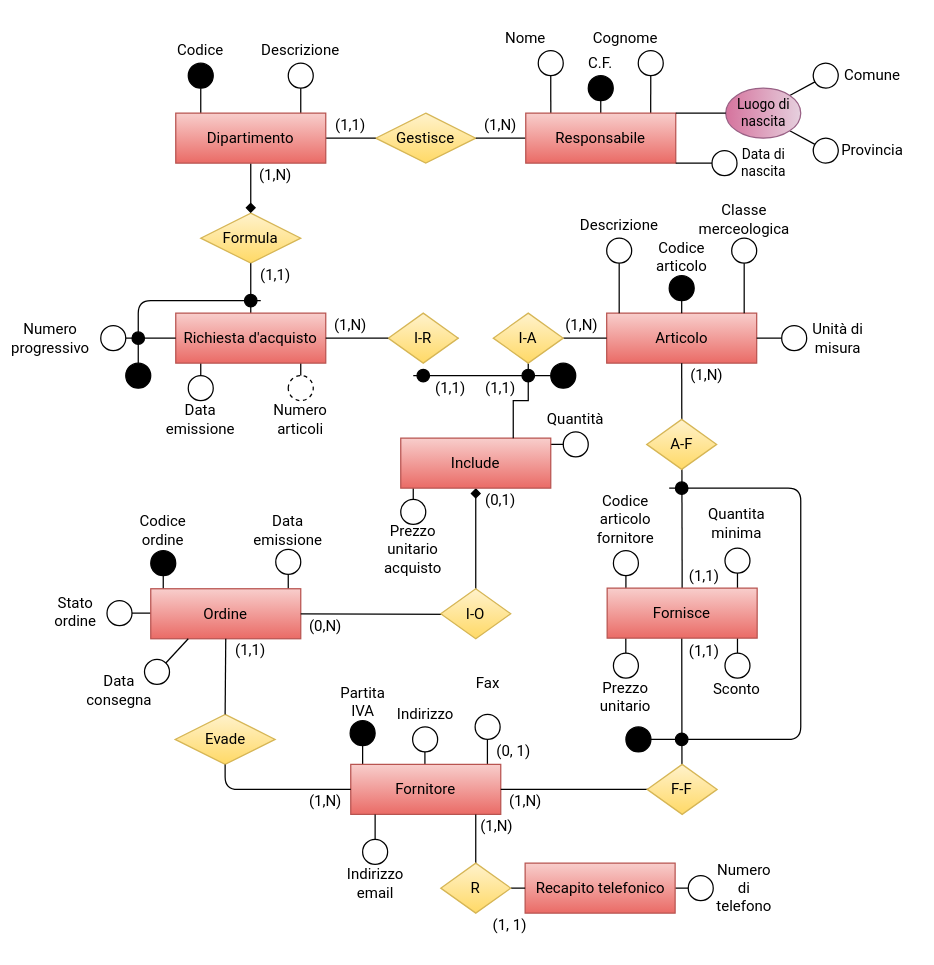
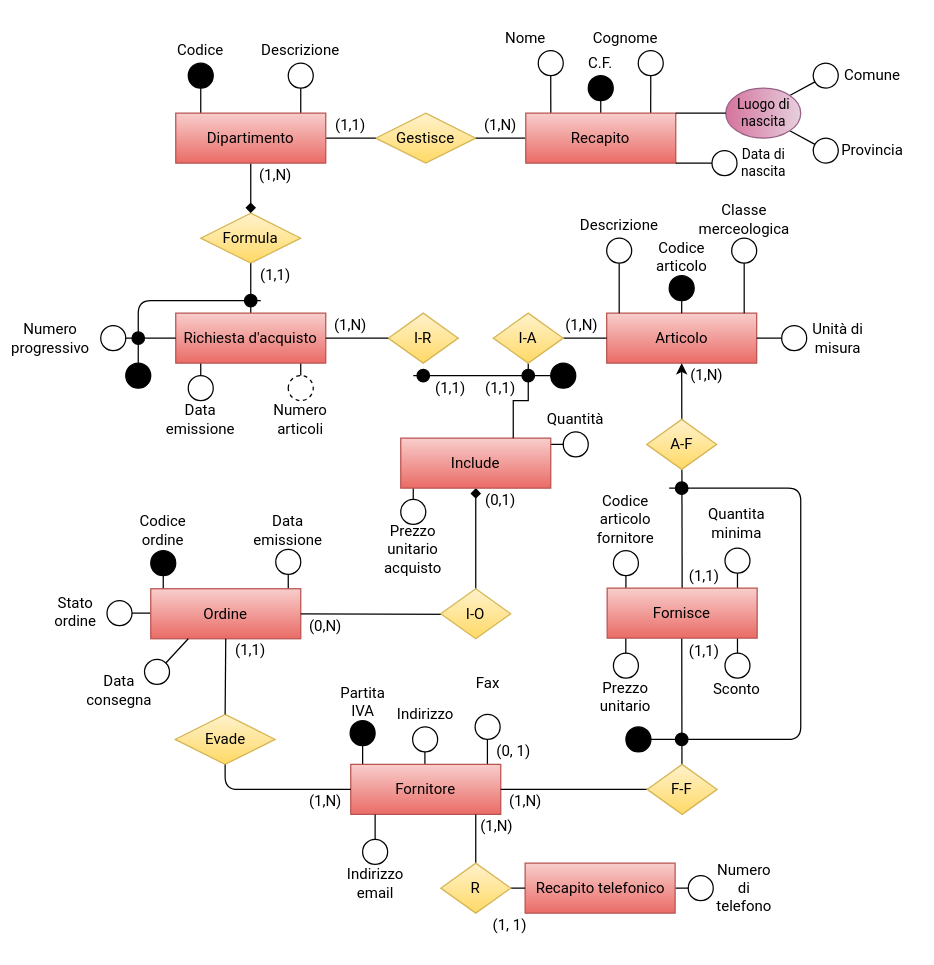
- <mxCell id="64" value="Responsabile" style="rounded=0;whiteSpace=wrap;html=1;fontFamily=Roboto;fontSource=https%3A%2F%2Ffonts.googleapis.com%2Fcss%3Ffamily%3DRoboto;fillColor=#f8cecc;strokeColor=#b85450;gradientColor=#ea6b66;" parent="1" vertex="1"><mxGeometry x="420" y="90" width="120" height="40" as="geometry" /></mxCell>
+ <mxCell id="64" value="Recapito" style="rounded=0;whiteSpace=wrap;html=1;fontFamily=Roboto;fontSource=https%3A%2F%2Ffonts.googleapis.com%2Fcss%3Ffamily%3DRoboto;fillColor=#f8cecc;strokeColor=#b85450;gradientColor=#ea6b66;" parent="1" vertex="1"><mxGeometry x="420" y="90" width="120" height="40" as="geometry" /></mxCell>
- <mxCell id="118" value="" style="endArrow=none;html=1;fontFamily=Roboto;fontSource=https%3A%2F%2Ffonts.googleapis.com%2Fcss%3Ffamily%3DRoboto;startSize=6;endSize=6;entryX=0.5;entryY=1;entryDx=0;entryDy=0;exitX=0.5;exitY=0;exitDx=0;exitDy=0;" parent="1" source="139" target="78" edge="1"><mxGeometry width="50" height="50" relative="1" as="geometry"><mxPoint x="544.75" y="439" as="sourcePoint" /><mxPoint x="460" y="390" as="targetPoint" /></mxGeometry></mxCell>
+ <mxCell id="118" value="" style="endArrow=classic;html=1;fontFamily=Roboto;fontSource=https%3A%2F%2Ffonts.googleapis.com%2Fcss%3Ffamily%3DRoboto;startSize=6;endSize=6;entryX=0.5;entryY=1;entryDx=0;entryDy=0;exitX=0.5;exitY=0;exitDx=0;exitDy=0;" parent="1" source="139" target="78" edge="1"><mxGeometry width="50" height="50" relative="1" as="geometry"><mxPoint x="544.75" y="439" as="sourcePoint" /><mxPoint x="460" y="390" as="targetPoint" /></mxGeometry></mxCell>
